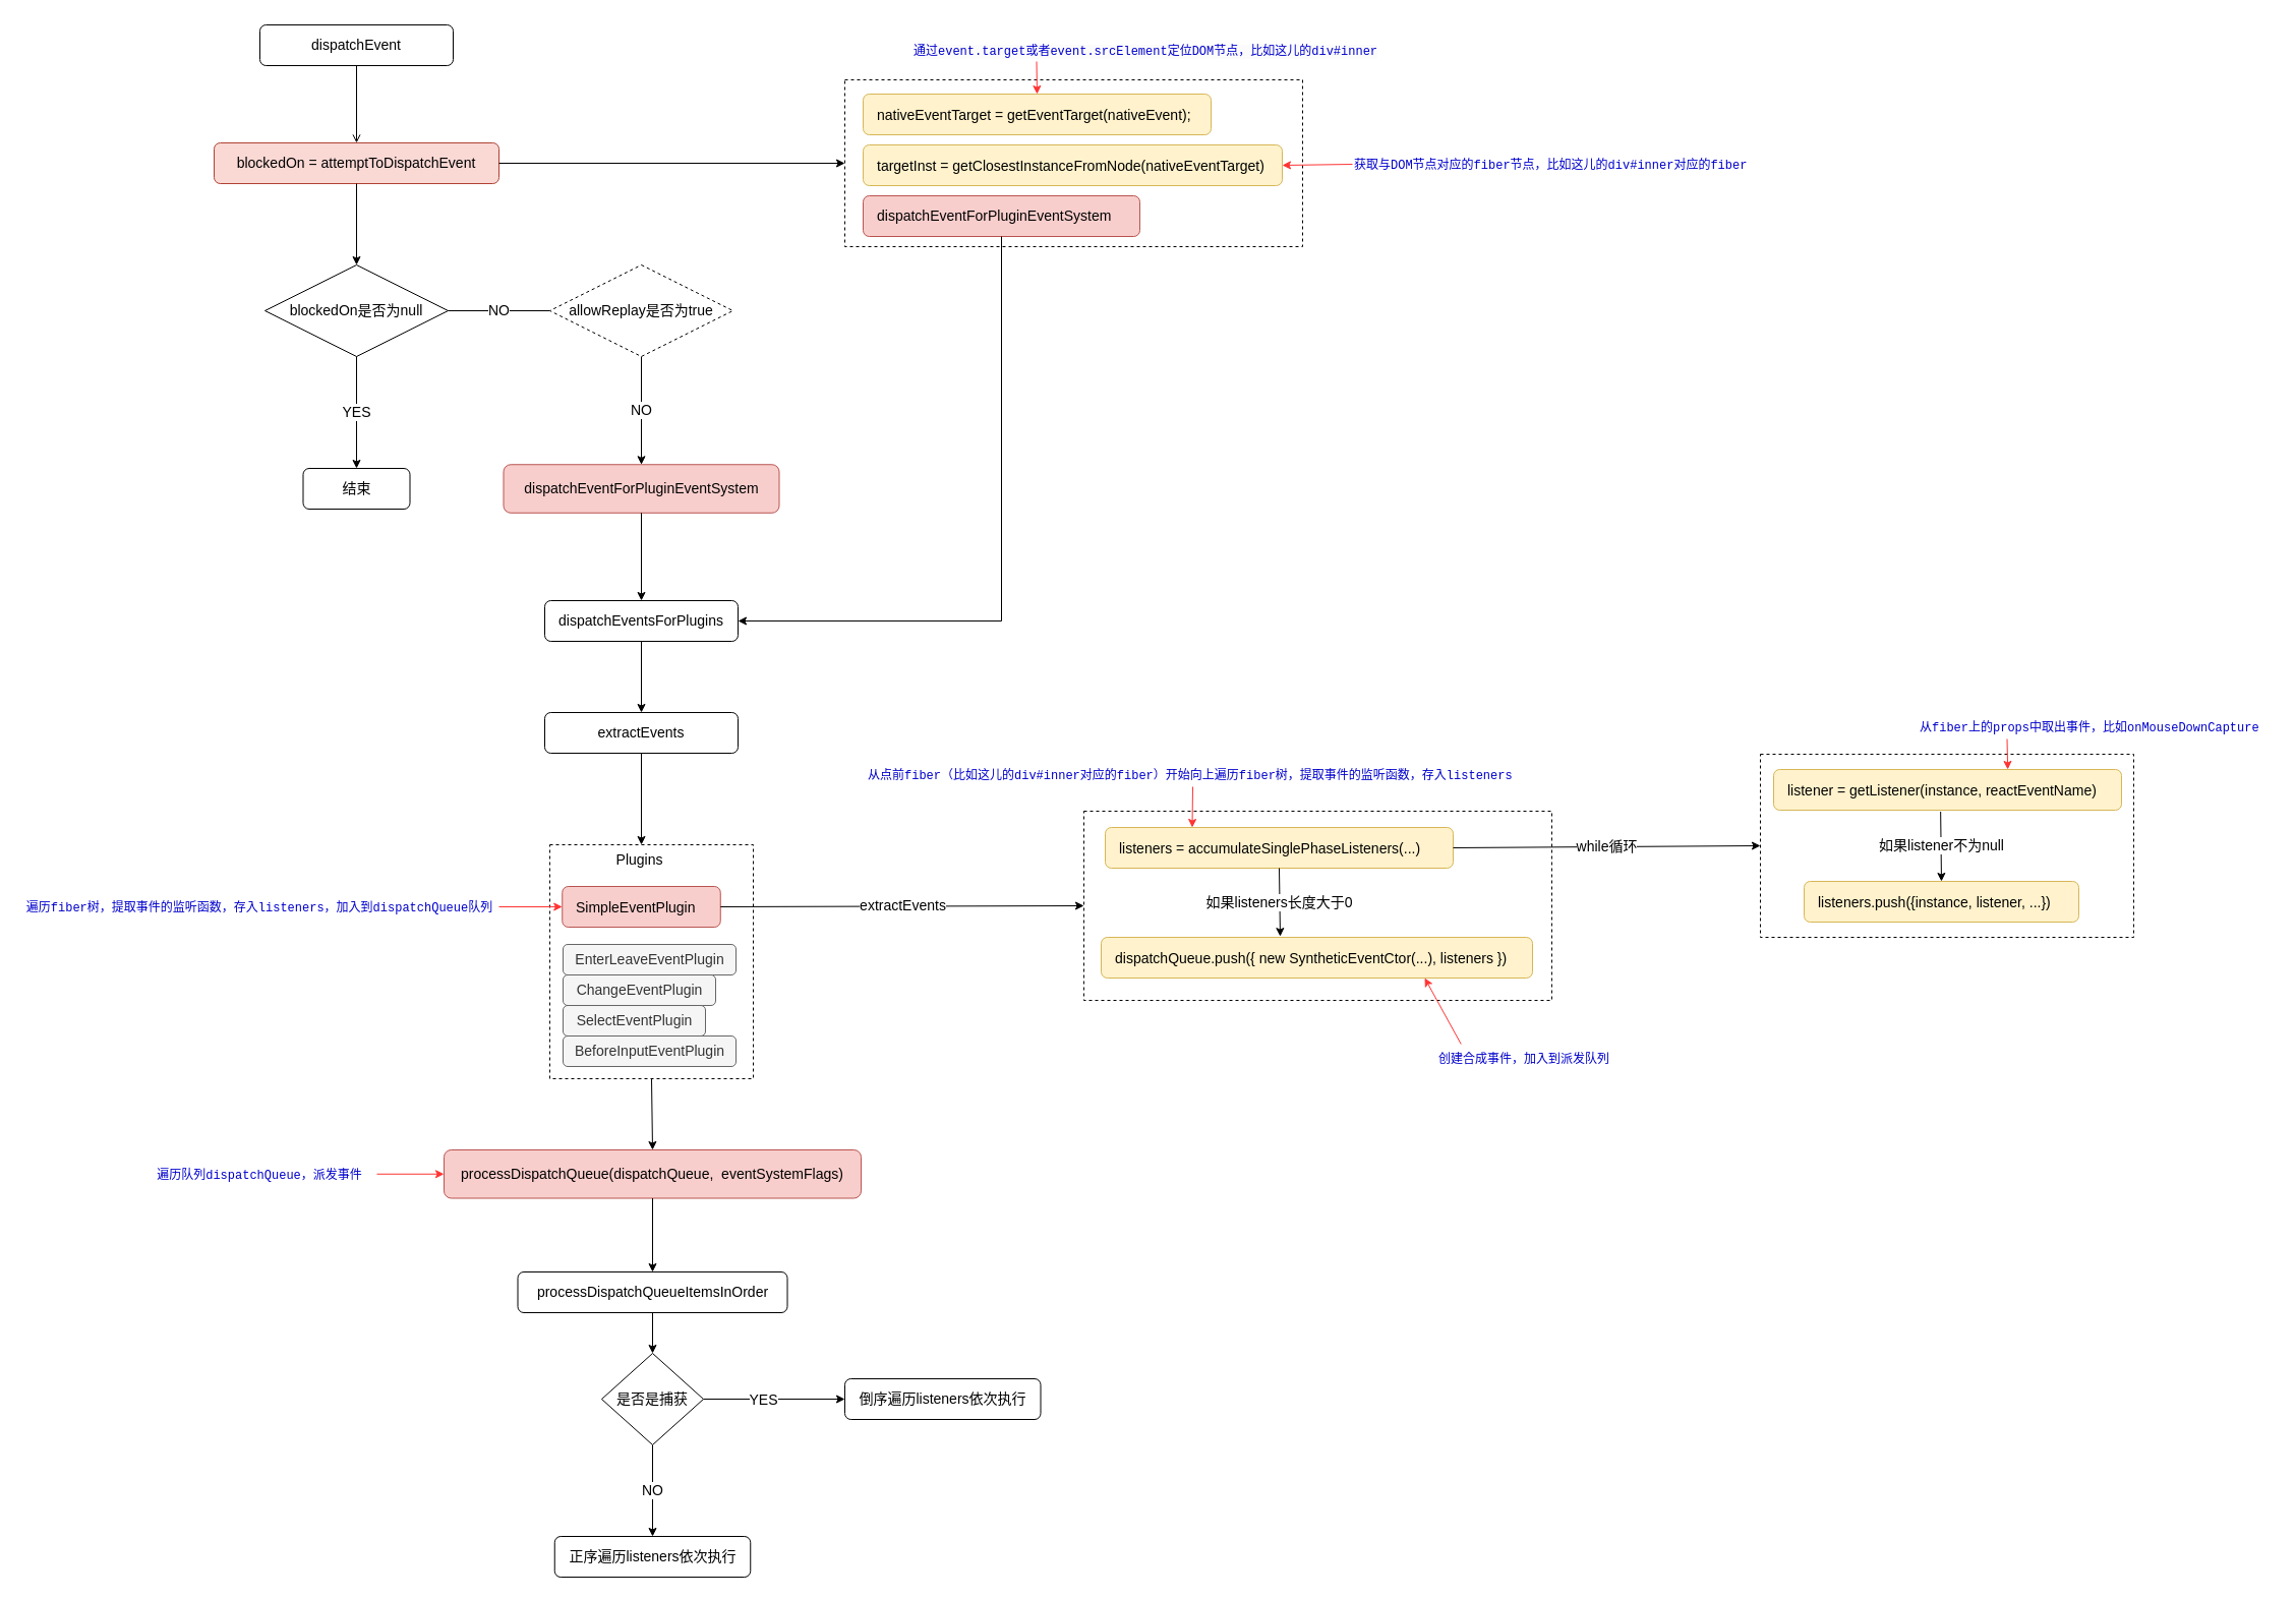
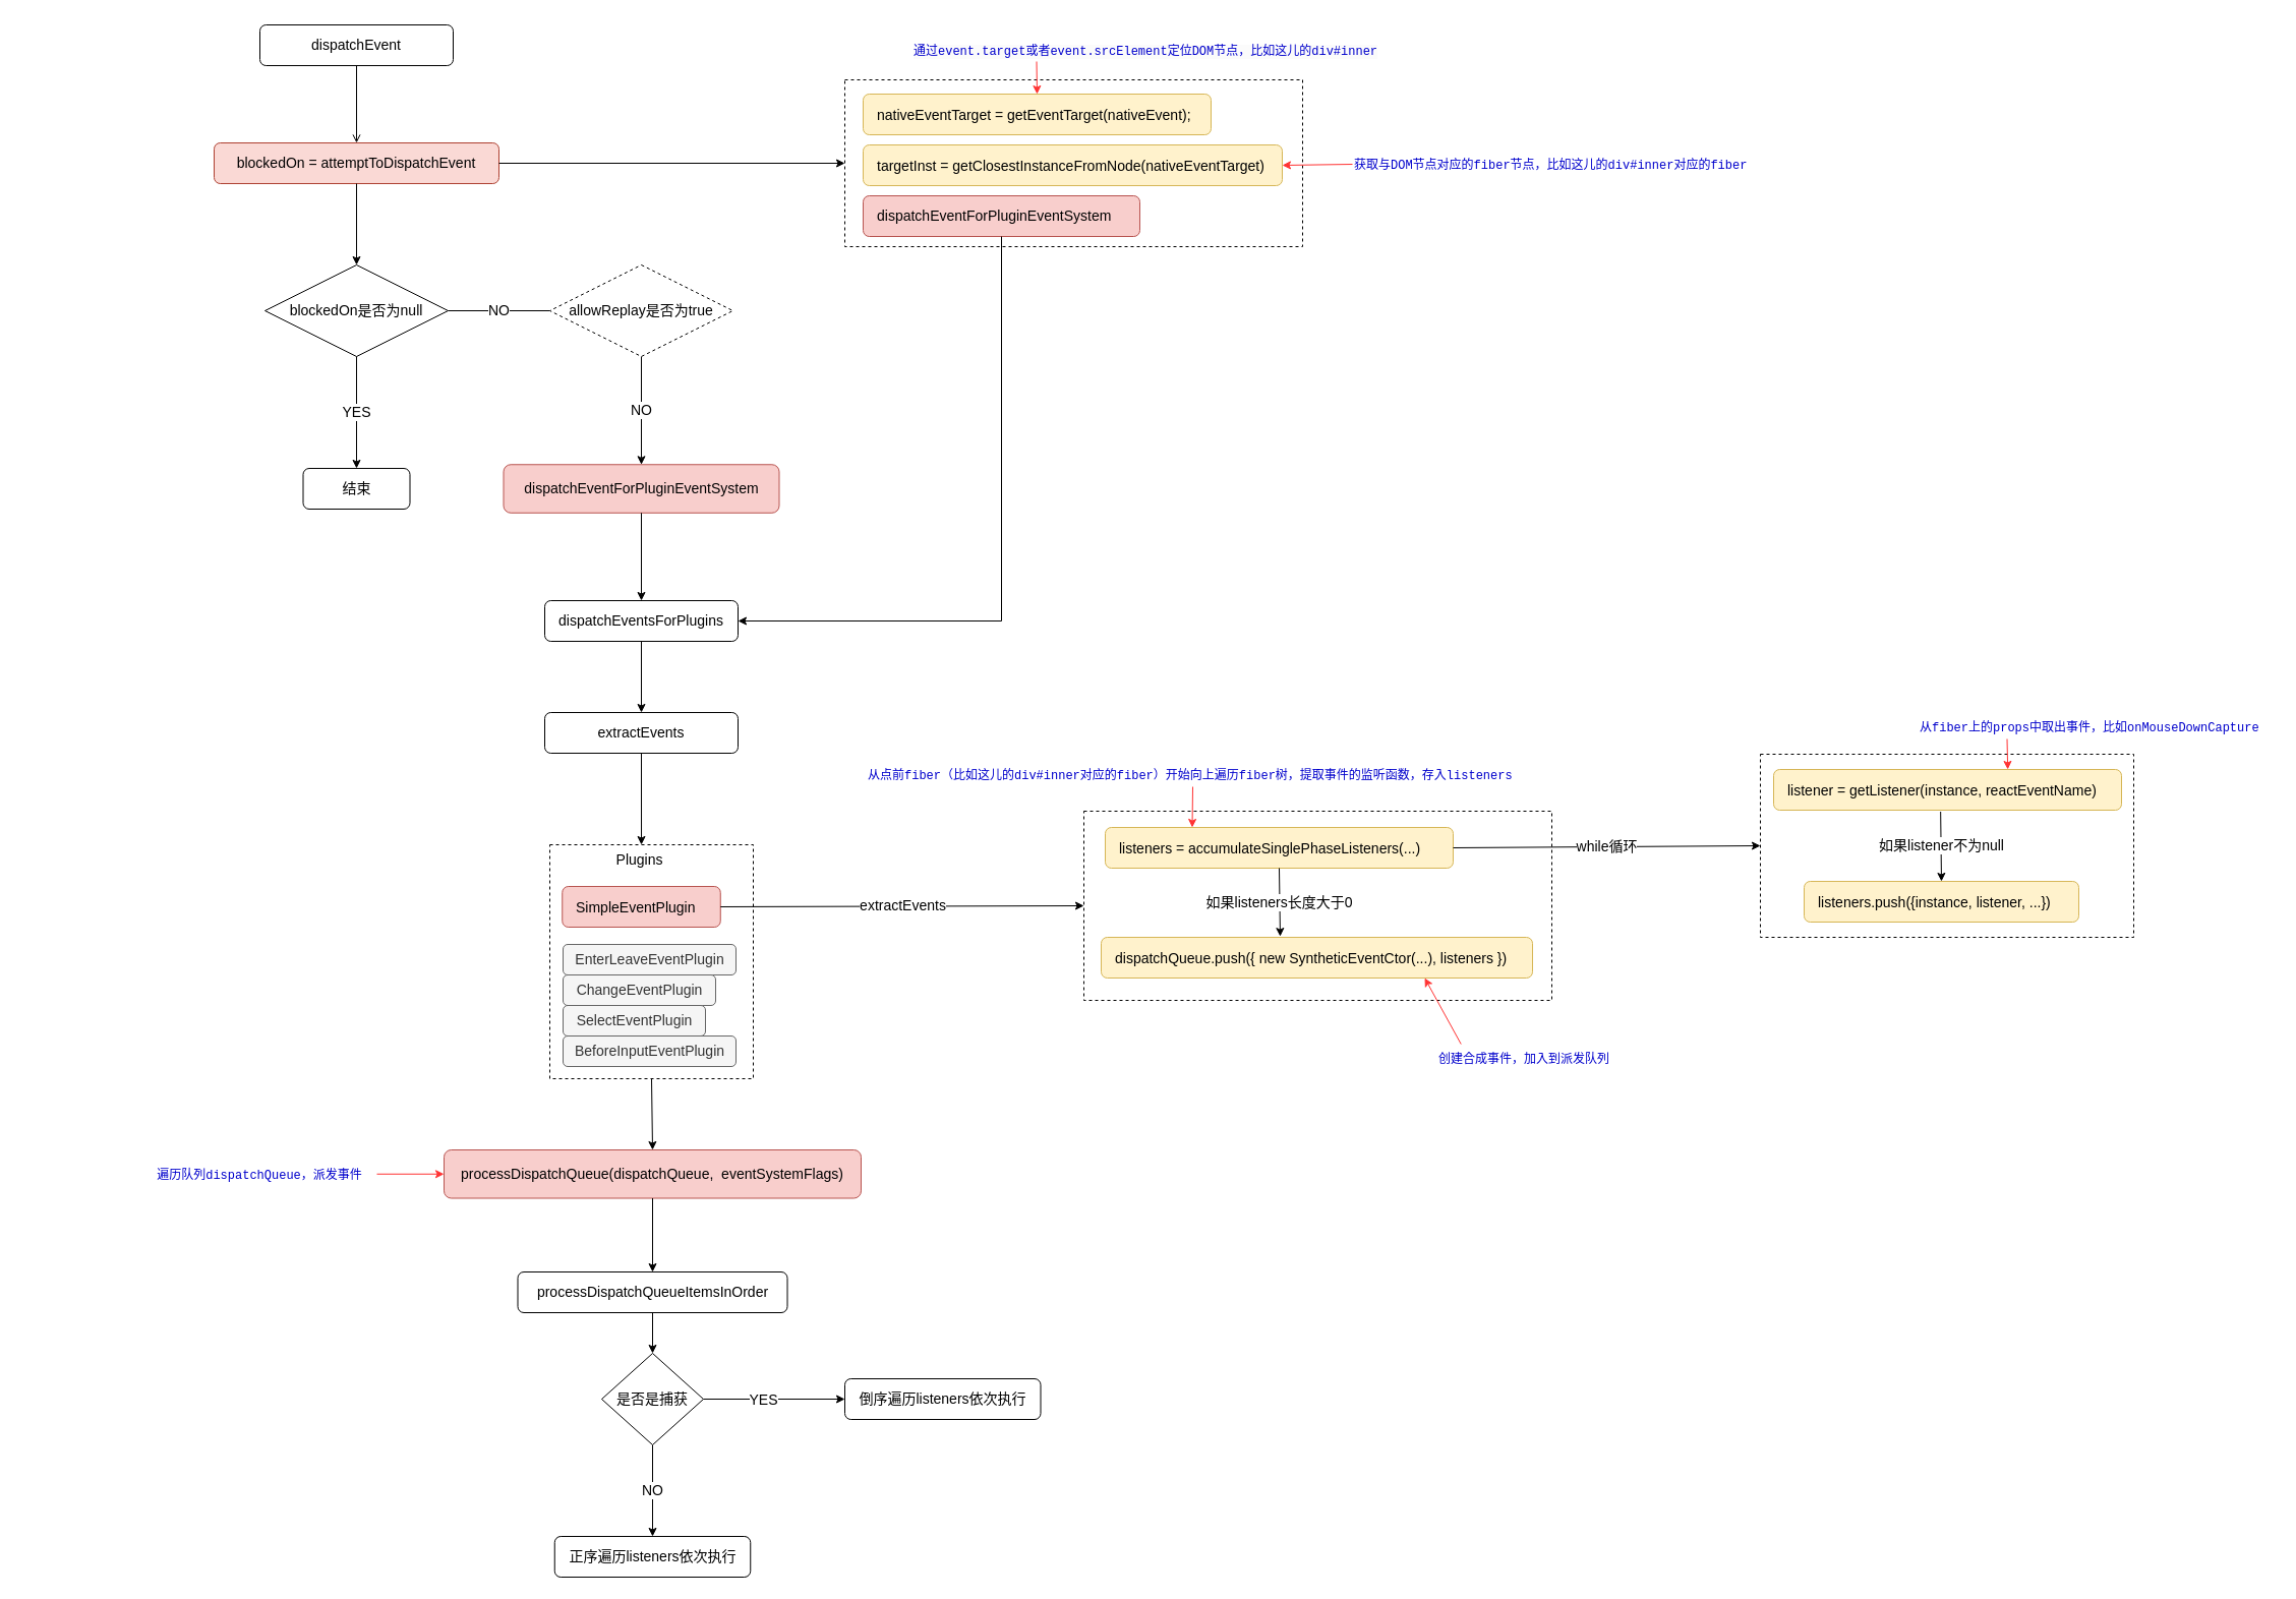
- <mxCell id="53" value="&lt;font face=&quot;Menlo, Monaco, Courier New, monospace&quot;&gt;&lt;span style=&quot;font-size: 12px;&quot;&gt;遍历fiber树，提取事件的监听函数，存入listeners，加入到dispatchQueue队列&lt;/span&gt;&lt;/font&gt;" style="text;whiteSpace=wrap;html=1;fontSize=14;fontColor=#0000CC;align=center;verticalAlign=middle;spacing=2;" vertex="1" parent="1"><mxGeometry x="20" y="871" width="470" height="40" as="geometry" /></mxCell>
- <mxCell id="54" value="" style="endArrow=classic;html=1;rounded=0;strokeColor=#FF3333;fontFamily=Helvetica;fontSize=14;fontColor=#000000;exitX=1;exitY=0.5;exitDx=0;exitDy=0;entryX=0;entryY=0.5;entryDx=0;entryDy=0;" edge="1" parent="1" source="53" target="29"><mxGeometry width="50" height="50" relative="1" as="geometry"><mxPoint x="590" y="740" as="sourcePoint" /><mxPoint x="640" y="690" as="targetPoint" /></mxGeometry></mxCell>
